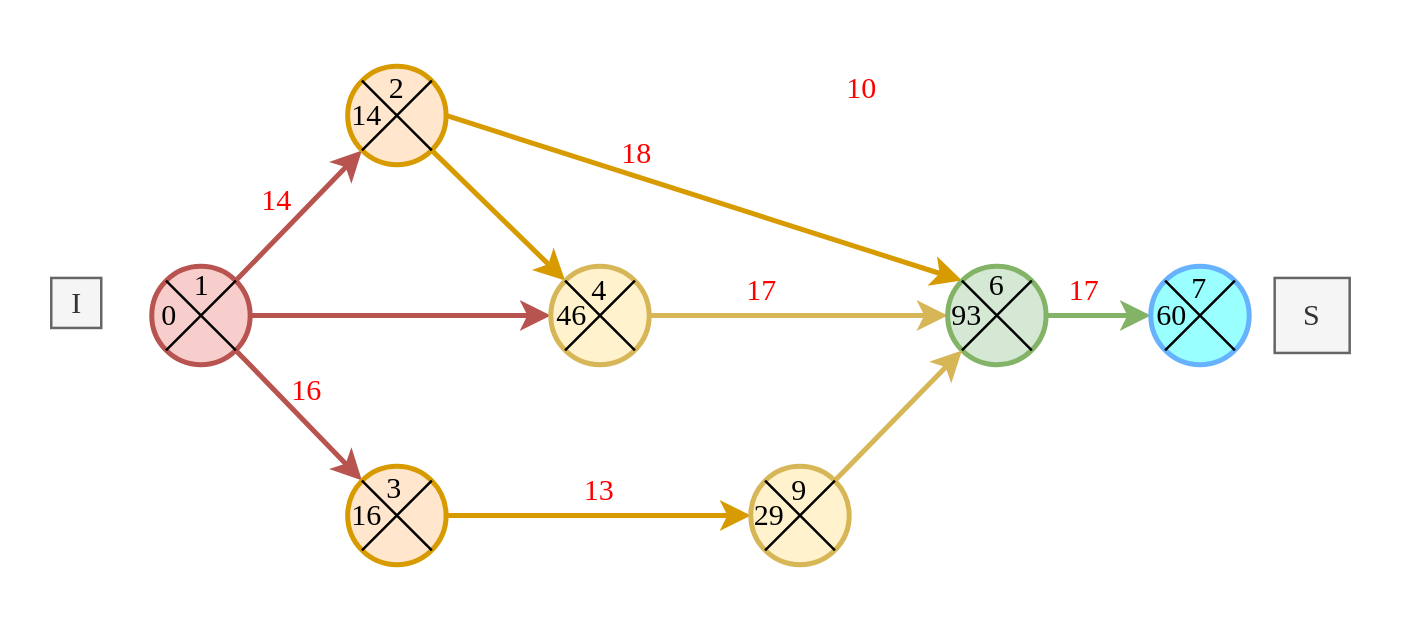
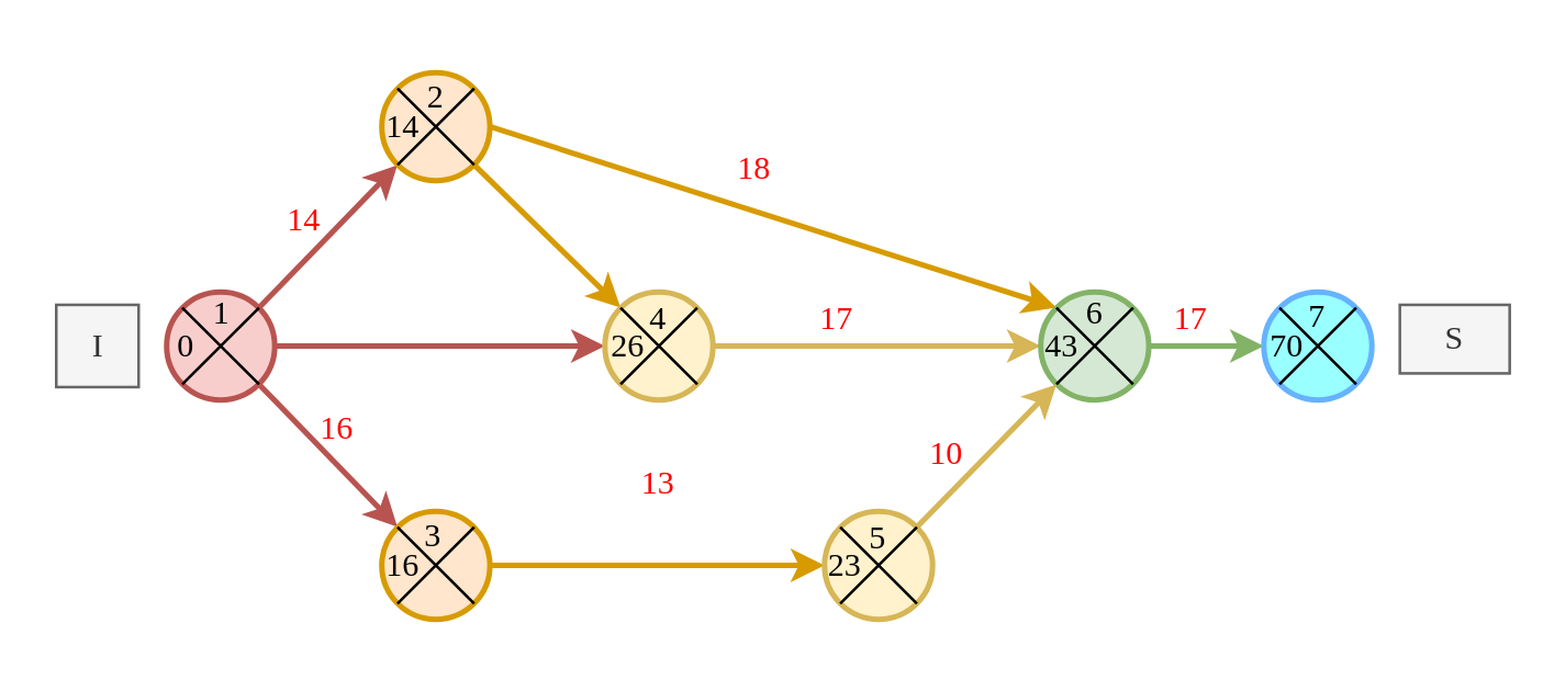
- <mxCell id="23" value="10" style="text;html=1;align=center;verticalAlign=middle;resizable=0;points=[];autosize=1;strokeColor=none;fillColor=none;fontColor=#FF0000;fontFamily=Times New Roman;fontSource=https%3A%2F%2Ffonts.googleapis.com%2Fcss%3Ffamily%3DTimes%2BNew%2BRoman;" parent="1" vertex="1"><mxGeometry x="324.19" y="20" width="40" height="30" as="geometry" /></mxCell>
+ <mxCell id="23" value="10" style="text;html=1;align=center;verticalAlign=middle;resizable=0;points=[];autosize=1;strokeColor=none;fillColor=none;fontColor=#FF0000;fontFamily=Times New Roman;fontSource=https%3A%2F%2Ffonts.googleapis.com%2Fcss%3Ffamily%3DTimes%2BNew%2BRoman;" parent="1" vertex="1"><mxGeometry x="324.19" y="150" width="40" height="30" as="geometry" /></mxCell>
- <mxCell id="22" value="18" style="text;html=1;align=center;verticalAlign=middle;resizable=0;points=[];autosize=1;strokeColor=none;fillColor=none;fontColor=#FF0000;fontFamily=Times New Roman;fontSource=https%3A%2F%2Ffonts.googleapis.com%2Fcss%3Ffamily%3DTimes%2BNew%2BRoman;" parent="1" vertex="1"><mxGeometry x="234.19" y="46" width="40" height="30" as="geometry" /></mxCell>
+ <mxCell id="22" value="18" style="text;html=1;align=center;verticalAlign=middle;resizable=0;points=[];autosize=1;strokeColor=none;fillColor=none;fontColor=#FF0000;fontFamily=Times New Roman;fontSource=https%3A%2F%2Ffonts.googleapis.com%2Fcss%3Ffamily%3DTimes%2BNew%2BRoman;" parent="1" vertex="1"><mxGeometry x="254.19" y="46" width="40" height="30" as="geometry" /></mxCell>
- <mxCell id="17" value="I" style="text;html=1;align=center;verticalAlign=middle;resizable=0;points=[];autosize=1;fillColor=#f5f5f5;fontColor=#333333;strokeColor=#666666;fontFamily=Times New Roman;fontSource=https%3A%2F%2Ffonts.googleapis.com%2Fcss%3Ffamily%3DTimes%2BNew%2BRoman;" parent="1" vertex="1"><mxGeometry x="20" y="110.68" width="20" height="20" as="geometry" /></mxCell>
+ <mxCell id="17" value="I" style="text;html=1;align=center;verticalAlign=middle;resizable=0;points=[];autosize=1;fillColor=#f5f5f5;fontColor=#333333;strokeColor=#666666;fontFamily=Times New Roman;fontSource=https%3A%2F%2Ffonts.googleapis.com%2Fcss%3Ffamily%3DTimes%2BNew%2BRoman;" parent="1" vertex="1"><mxGeometry x="20" y="110.68" width="30" height="30" as="geometry" /></mxCell>
- <mxCell id="19" value="S" style="text;html=1;align=center;verticalAlign=middle;resizable=0;points=[];autosize=1;fillColor=#f5f5f5;fontColor=#333333;strokeColor=#666666;fontFamily=Times New Roman;fontSource=https%3A%2F%2Ffonts.googleapis.com%2Fcss%3Ffamily%3DTimes%2BNew%2BRoman;" parent="1" vertex="1"><mxGeometry x="509.37" y="110.68" width="30" height="30" as="geometry" /></mxCell>
+ <mxCell id="19" value="S" style="text;html=1;align=center;verticalAlign=middle;resizable=0;points=[];autosize=1;fillColor=#f5f5f5;fontColor=#333333;strokeColor=#666666;fontFamily=Times New Roman;fontSource=https%3A%2F%2Ffonts.googleapis.com%2Fcss%3Ffamily%3DTimes%2BNew%2BRoman;" parent="1" vertex="1"><mxGeometry x="509.37" y="110.68" width="40" height="25" as="geometry" /></mxCell>
- <mxCell id="51" value="46" style="text;html=1;align=center;verticalAlign=middle;resizable=0;points=[];autosize=1;strokeColor=none;fillColor=none;fontColor=#000000;fontFamily=Times New Roman;fontSource=https%3A%2F%2Ffonts.googleapis.com%2Fcss%3Ffamily%3DTimes%2BNew%2BRoman;" parent="1" vertex="1"><mxGeometry x="208.19" y="110.69" width="40" height="30" as="geometry" /></mxCell>
+ <mxCell id="51" value="26" style="text;html=1;align=center;verticalAlign=middle;resizable=0;points=[];autosize=1;strokeColor=none;fillColor=none;fontColor=#000000;fontFamily=Times New Roman;fontSource=https%3A%2F%2Ffonts.googleapis.com%2Fcss%3Ffamily%3DTimes%2BNew%2BRoman;" parent="1" vertex="1"><mxGeometry x="208.19" y="110.69" width="40" height="30" as="geometry" /></mxCell>
- <mxCell id="53" value="93" style="text;html=1;align=center;verticalAlign=middle;resizable=0;points=[];autosize=1;strokeColor=none;fillColor=none;fontFamily=Times New Roman;fontSource=https%3A%2F%2Ffonts.googleapis.com%2Fcss%3Ffamily%3DTimes%2BNew%2BRoman;" parent="1" vertex="1"><mxGeometry x="366.19" y="110.69" width="40" height="30" as="geometry" /></mxCell>
+ <mxCell id="53" value="43" style="text;html=1;align=center;verticalAlign=middle;resizable=0;points=[];autosize=1;strokeColor=none;fillColor=none;fontFamily=Times New Roman;fontSource=https%3A%2F%2Ffonts.googleapis.com%2Fcss%3Ffamily%3DTimes%2BNew%2BRoman;" parent="1" vertex="1"><mxGeometry x="366.19" y="110.69" width="40" height="30" as="geometry" /></mxCell>
- <mxCell id="54" value="60" style="text;html=1;align=center;verticalAlign=middle;resizable=0;points=[];autosize=1;strokeColor=none;fillColor=none;fontFamily=Times New Roman;fontSource=https%3A%2F%2Ffonts.googleapis.com%2Fcss%3Ffamily%3DTimes%2BNew%2BRoman;" parent="1" vertex="1"><mxGeometry x="447.93" y="110.69" width="40" height="30" as="geometry" /></mxCell>
+ <mxCell id="54" value="70" style="text;html=1;align=center;verticalAlign=middle;resizable=0;points=[];autosize=1;strokeColor=none;fillColor=none;fontFamily=Times New Roman;fontSource=https%3A%2F%2Ffonts.googleapis.com%2Fcss%3Ffamily%3DTimes%2BNew%2BRoman;" parent="1" vertex="1"><mxGeometry x="447.93" y="110.69" width="40" height="30" as="geometry" /></mxCell>
- <mxCell id="24" value="13" style="text;html=1;align=center;verticalAlign=middle;resizable=0;points=[];autosize=1;strokeColor=none;fillColor=none;fontColor=#FF0000;fontFamily=Times New Roman;fontSource=https%3A%2F%2Ffonts.googleapis.com%2Fcss%3Ffamily%3DTimes%2BNew%2BRoman;" parent="1" vertex="1"><mxGeometry x="219.19" y="181" width="40" height="30" as="geometry" /></mxCell>
+ <mxCell id="24" value="13" style="text;html=1;align=center;verticalAlign=middle;resizable=0;points=[];autosize=1;strokeColor=none;fillColor=none;fontColor=#FF0000;fontFamily=Times New Roman;fontSource=https%3A%2F%2Ffonts.googleapis.com%2Fcss%3Ffamily%3DTimes%2BNew%2BRoman;" parent="1" vertex="1"><mxGeometry x="219.19" y="161" width="40" height="30" as="geometry" /></mxCell>
- <mxCell id="45" value="9" style="text;html=1;align=center;verticalAlign=middle;resizable=0;points=[];autosize=1;strokeColor=none;fillColor=none;fontColor=#000000;fontFamily=Times New Roman;fontSource=https%3A%2F%2Ffonts.googleapis.com%2Fcss%3Ffamily%3DTimes%2BNew%2BRoman;" parent="1" vertex="1"><mxGeometry x="303.51" y="181" width="30" height="30" as="geometry" /></mxCell>
+ <mxCell id="45" value="5" style="text;html=1;align=center;verticalAlign=middle;resizable=0;points=[];autosize=1;strokeColor=none;fillColor=none;fontColor=#000000;fontFamily=Times New Roman;fontSource=https%3A%2F%2Ffonts.googleapis.com%2Fcss%3Ffamily%3DTimes%2BNew%2BRoman;" parent="1" vertex="1"><mxGeometry x="303.51" y="181" width="30" height="30" as="geometry" /></mxCell>
- <mxCell id="52" value="29" style="text;html=1;align=center;verticalAlign=middle;resizable=0;points=[];autosize=1;strokeColor=none;fillColor=none;fontColor=#000000;fontFamily=Times New Roman;fontSource=https%3A%2F%2Ffonts.googleapis.com%2Fcss%3Ffamily%3DTimes%2BNew%2BRoman;" parent="1" vertex="1"><mxGeometry x="287.19" y="190.68" width="40" height="30" as="geometry" /></mxCell>
+ <mxCell id="52" value="23" style="text;html=1;align=center;verticalAlign=middle;resizable=0;points=[];autosize=1;strokeColor=none;fillColor=none;fontColor=#000000;fontFamily=Times New Roman;fontSource=https%3A%2F%2Ffonts.googleapis.com%2Fcss%3Ffamily%3DTimes%2BNew%2BRoman;" parent="1" vertex="1"><mxGeometry x="287.19" y="190.68" width="40" height="30" as="geometry" /></mxCell>
